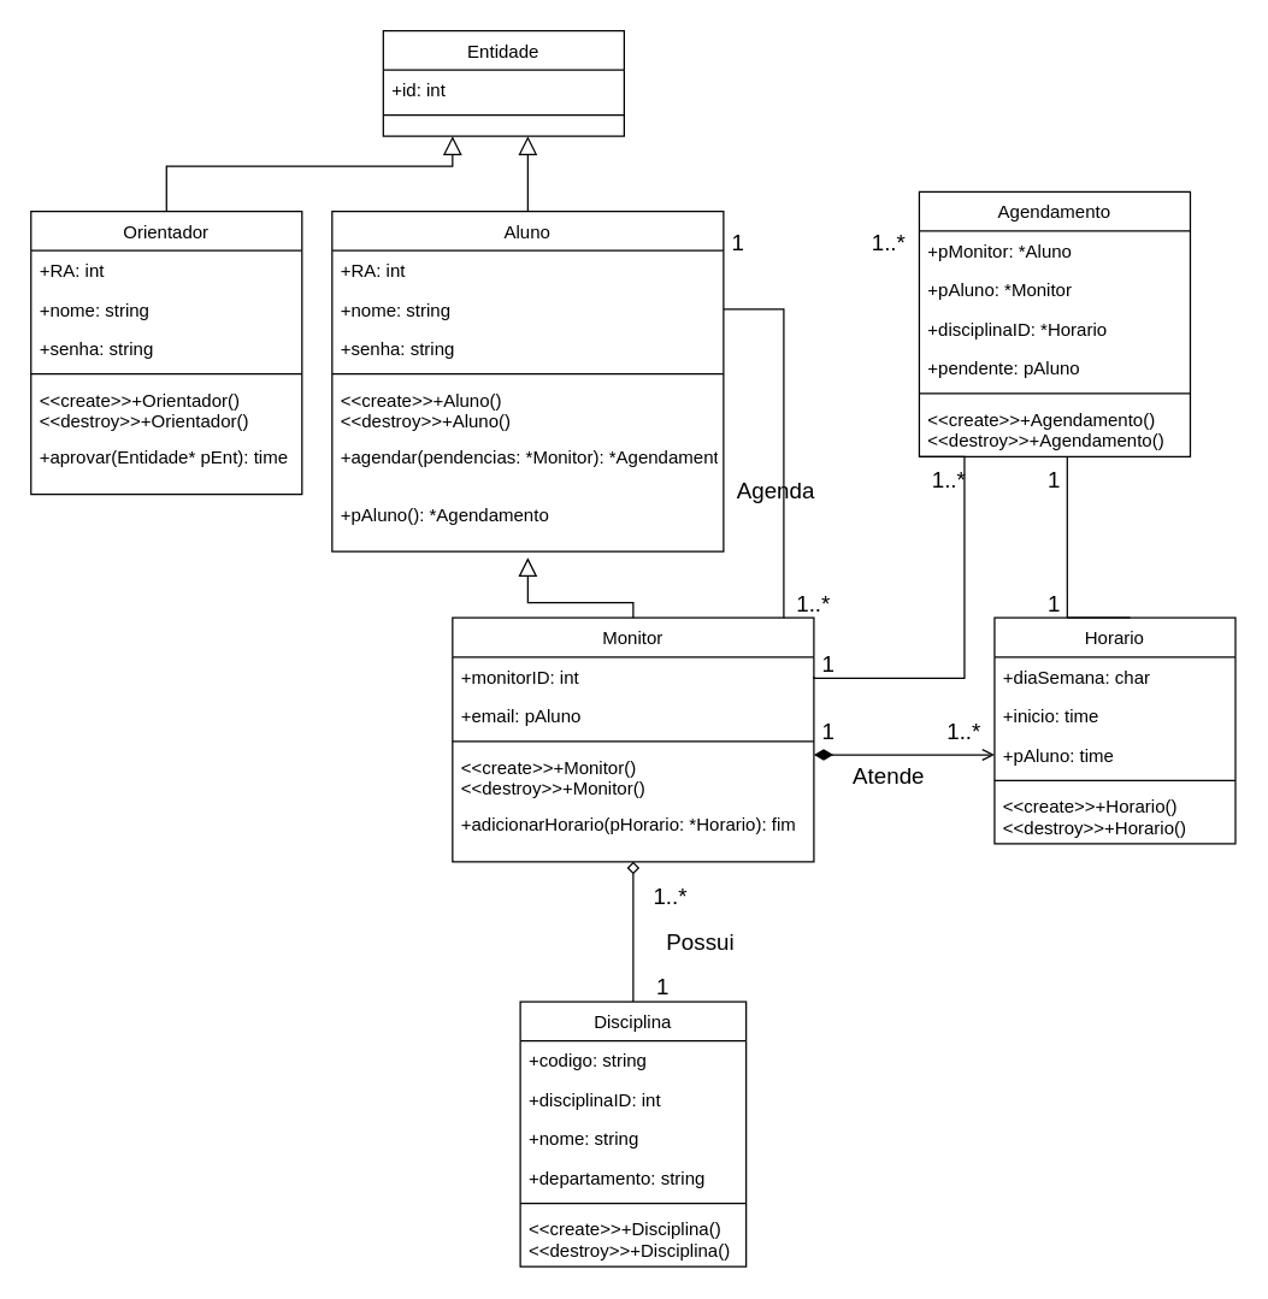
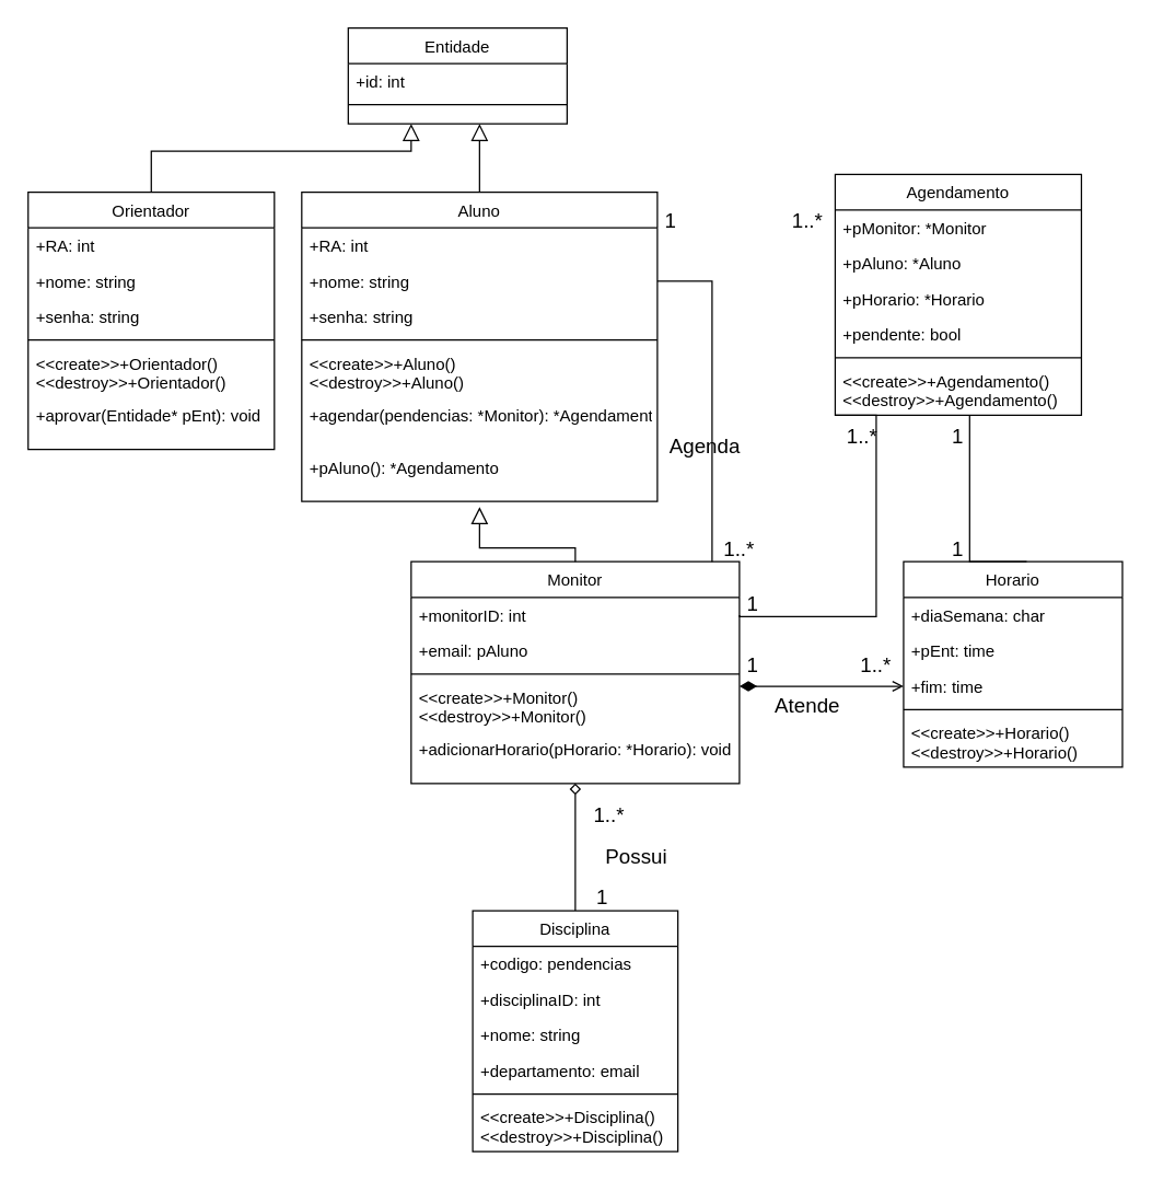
- <mxCell id="54" value="+pMonitor: *Aluno" style="text;align=left;verticalAlign=top;spacingLeft=4;spacingRight=4;overflow=hidden;rotatable=0;points=[[0,0.5],[1,0.5]];portConstraint=eastwest;" parent="53" vertex="1"><mxGeometry y="26" width="180" height="26" as="geometry" /></mxCell>
+ <mxCell id="54" value="+pMonitor: *Monitor" style="text;align=left;verticalAlign=top;spacingLeft=4;spacingRight=4;overflow=hidden;rotatable=0;points=[[0,0.5],[1,0.5]];portConstraint=eastwest;" parent="53" vertex="1"><mxGeometry y="26" width="180" height="26" as="geometry" /></mxCell>
- <mxCell id="55" value="+pAluno: *Monitor" style="text;align=left;verticalAlign=top;spacingLeft=4;spacingRight=4;overflow=hidden;rotatable=0;points=[[0,0.5],[1,0.5]];portConstraint=eastwest;" parent="53" vertex="1"><mxGeometry y="52" width="180" height="26" as="geometry" /></mxCell>
+ <mxCell id="55" value="+pAluno: *Aluno" style="text;align=left;verticalAlign=top;spacingLeft=4;spacingRight=4;overflow=hidden;rotatable=0;points=[[0,0.5],[1,0.5]];portConstraint=eastwest;" parent="53" vertex="1"><mxGeometry y="52" width="180" height="26" as="geometry" /></mxCell>
- <mxCell id="57" value="+disciplinaID: *Horario" style="text;align=left;verticalAlign=top;spacingLeft=4;spacingRight=4;overflow=hidden;rotatable=0;points=[[0,0.5],[1,0.5]];portConstraint=eastwest;" parent="53" vertex="1"><mxGeometry y="78" width="180" height="26" as="geometry" /></mxCell>
+ <mxCell id="57" value="+pHorario: *Horario" style="text;align=left;verticalAlign=top;spacingLeft=4;spacingRight=4;overflow=hidden;rotatable=0;points=[[0,0.5],[1,0.5]];portConstraint=eastwest;" parent="53" vertex="1"><mxGeometry y="78" width="180" height="26" as="geometry" /></mxCell>
- <mxCell id="58" value="+pendente: pAluno" style="text;align=left;verticalAlign=top;spacingLeft=4;spacingRight=4;overflow=hidden;rotatable=0;points=[[0,0.5],[1,0.5]];portConstraint=eastwest;" parent="53" vertex="1"><mxGeometry y="104" width="180" height="26" as="geometry" /></mxCell>
+ <mxCell id="58" value="+pendente: bool" style="text;align=left;verticalAlign=top;spacingLeft=4;spacingRight=4;overflow=hidden;rotatable=0;points=[[0,0.5],[1,0.5]];portConstraint=eastwest;" parent="53" vertex="1"><mxGeometry y="104" width="180" height="26" as="geometry" /></mxCell>
- <mxCell id="39" value="+aprovar(Entidade* pEnt): time" style="text;align=left;verticalAlign=top;spacingLeft=4;spacingRight=4;overflow=hidden;rotatable=0;points=[[0,0.5],[1,0.5]];portConstraint=eastwest;" parent="33" vertex="1"><mxGeometry y="150" width="180" height="38" as="geometry" /></mxCell>
+ <mxCell id="39" value="+aprovar(Entidade* pEnt): void" style="text;align=left;verticalAlign=top;spacingLeft=4;spacingRight=4;overflow=hidden;rotatable=0;points=[[0,0.5],[1,0.5]];portConstraint=eastwest;" parent="33" vertex="1"><mxGeometry y="150" width="180" height="38" as="geometry" /></mxCell>
- <mxCell id="29" value="+inicio: time" style="text;align=left;verticalAlign=top;spacingLeft=4;spacingRight=4;overflow=hidden;rotatable=0;points=[[0,0.5],[1,0.5]];portConstraint=eastwest;" parent="27" vertex="1"><mxGeometry y="52" width="160" height="26" as="geometry" /></mxCell>
+ <mxCell id="29" value="+pEnt: time" style="text;align=left;verticalAlign=top;spacingLeft=4;spacingRight=4;overflow=hidden;rotatable=0;points=[[0,0.5],[1,0.5]];portConstraint=eastwest;" parent="27" vertex="1"><mxGeometry y="52" width="160" height="26" as="geometry" /></mxCell>
- <mxCell id="30" value="+pAluno: time" style="text;align=left;verticalAlign=top;spacingLeft=4;spacingRight=4;overflow=hidden;rotatable=0;points=[[0,0.5],[1,0.5]];portConstraint=eastwest;" parent="27" vertex="1"><mxGeometry y="78" width="160" height="26" as="geometry" /></mxCell>
+ <mxCell id="30" value="+fim: time" style="text;align=left;verticalAlign=top;spacingLeft=4;spacingRight=4;overflow=hidden;rotatable=0;points=[[0,0.5],[1,0.5]];portConstraint=eastwest;" parent="27" vertex="1"><mxGeometry y="78" width="160" height="26" as="geometry" /></mxCell>
- <mxCell id="18" value="+adicionarHorario(pHorario: *Horario): fim&#10;" style="text;align=left;verticalAlign=top;spacingLeft=4;spacingRight=4;overflow=hidden;rotatable=0;points=[[0,0.5],[1,0.5]];portConstraint=eastwest;" parent="13" vertex="1"><mxGeometry y="124" width="240" height="38" as="geometry" /></mxCell>
+ <mxCell id="18" value="+adicionarHorario(pHorario: *Horario): void&#10;" style="text;align=left;verticalAlign=top;spacingLeft=4;spacingRight=4;overflow=hidden;rotatable=0;points=[[0,0.5],[1,0.5]];portConstraint=eastwest;" parent="13" vertex="1"><mxGeometry y="124" width="240" height="38" as="geometry" /></mxCell>
- <mxCell id="21" value="+codigo: string" style="text;align=left;verticalAlign=top;spacingLeft=4;spacingRight=4;overflow=hidden;rotatable=0;points=[[0,0.5],[1,0.5]];portConstraint=eastwest;" parent="20" vertex="1"><mxGeometry y="26" width="150" height="26" as="geometry" /></mxCell>
+ <mxCell id="21" value="+codigo: pendencias" style="text;align=left;verticalAlign=top;spacingLeft=4;spacingRight=4;overflow=hidden;rotatable=0;points=[[0,0.5],[1,0.5]];portConstraint=eastwest;" parent="20" vertex="1"><mxGeometry y="26" width="150" height="26" as="geometry" /></mxCell>
- <mxCell id="24" value="+departamento: string" style="text;align=left;verticalAlign=top;spacingLeft=4;spacingRight=4;overflow=hidden;rotatable=0;points=[[0,0.5],[1,0.5]];portConstraint=eastwest;rounded=0;shadow=0;html=0;" parent="20" vertex="1"><mxGeometry y="104" width="150" height="26" as="geometry" /></mxCell>
+ <mxCell id="24" value="+departamento: email" style="text;align=left;verticalAlign=top;spacingLeft=4;spacingRight=4;overflow=hidden;rotatable=0;points=[[0,0.5],[1,0.5]];portConstraint=eastwest;rounded=0;shadow=0;html=0;" parent="20" vertex="1"><mxGeometry y="104" width="150" height="26" as="geometry" /></mxCell>
